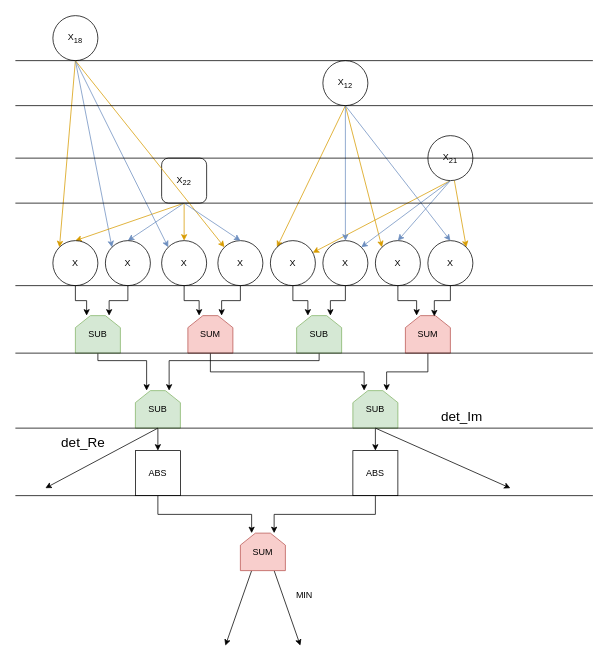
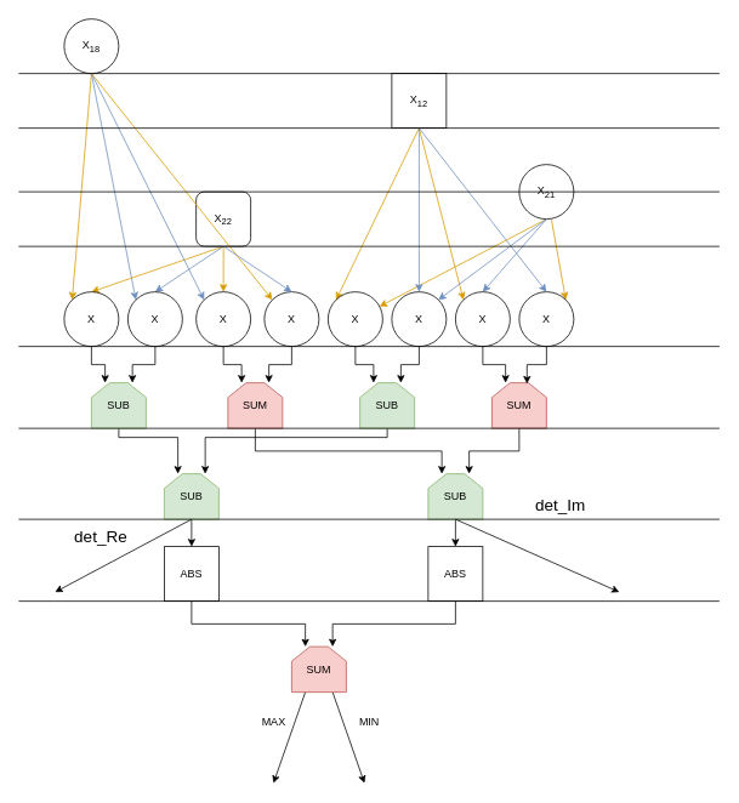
- <mxCell id="7" value="X&lt;sub&gt;12&lt;/sub&gt;" style="ellipse;whiteSpace=wrap;html=1;aspect=fixed;" vertex="1" parent="1"><mxGeometry x="430" y="80" width="60" height="60" as="geometry" /></mxCell>
+ <mxCell id="7" value="X&lt;sub&gt;12&lt;/sub&gt;" style="whiteSpace=wrap;html=1;aspect=fixed;rounded=0;" vertex="1" parent="1"><mxGeometry x="430" y="80" width="60" height="60" as="geometry" /></mxCell>
+ <mxCell id="65" value="MAX" style="text;html=1;align=center;verticalAlign=middle;resizable=0;points=[];autosize=1;strokeColor=none;fillColor=none;" vertex="1" parent="1"><mxGeometry x="275" y="778" width="50" height="30" as="geometry" /></mxCell>
